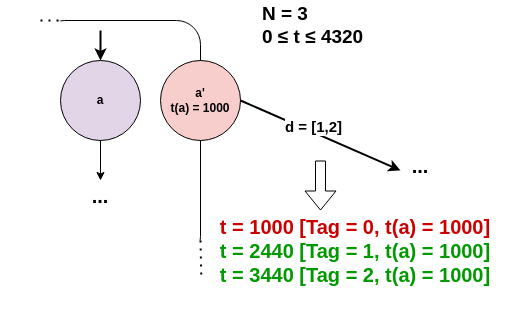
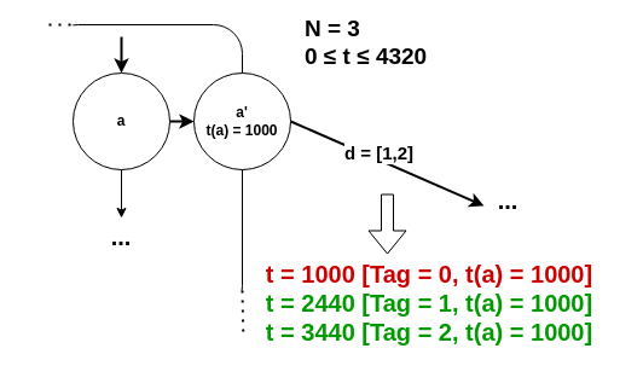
- <mxCell id="18" value="&lt;b style=&quot;font-size: 19px;&quot;&gt;&lt;font style=&quot;font-size: 19px;&quot;&gt;&lt;span style=&quot;font-size: 19px;&quot;&gt;N = 3&amp;nbsp; &amp;nbsp; &amp;nbsp;&lt;/span&gt;&lt;br&gt;&lt;font style=&quot;font-size: 19px;&quot;&gt;0&amp;nbsp;&lt;/font&gt;&lt;/font&gt;&lt;/b&gt;&lt;font style=&quot;font-size: 19px;&quot;&gt;&lt;b&gt;≤&lt;font style=&quot;font-size: 19px;&quot;&gt;&amp;nbsp;t&amp;nbsp;&lt;/font&gt;≤&lt;font style=&quot;font-size: 19px;&quot;&gt;&amp;nbsp;4320&lt;/font&gt;&lt;/b&gt;&lt;/font&gt;" style="text;html=1;strokeColor=none;fillColor=none;align=left;verticalAlign=middle;whiteSpace=wrap;rounded=0;" parent="1" vertex="1"><mxGeometry x="260" y="10" width="260" height="30" as="geometry" /></mxCell>
+ <mxCell id="18" value="&lt;b style=&quot;font-size: 19px;&quot;&gt;&lt;font style=&quot;font-size: 19px;&quot;&gt;&lt;span style=&quot;font-size: 19px;&quot;&gt;N = 3&amp;nbsp; &amp;nbsp; &amp;nbsp;&lt;/span&gt;&lt;br&gt;&lt;font style=&quot;font-size: 19px;&quot;&gt;0&amp;nbsp;&lt;/font&gt;&lt;/font&gt;&lt;/b&gt;&lt;font style=&quot;font-size: 19px;&quot;&gt;&lt;b&gt;≤&lt;font style=&quot;font-size: 19px;&quot;&gt;&amp;nbsp;t&amp;nbsp;&lt;/font&gt;≤&lt;font style=&quot;font-size: 19px;&quot;&gt;&amp;nbsp;4320&lt;/font&gt;&lt;/b&gt;&lt;/font&gt;" style="text;html=1;strokeColor=none;fillColor=none;align=left;verticalAlign=middle;whiteSpace=wrap;rounded=0;" parent="1" vertex="1"><mxGeometry x="250" y="20" width="260" height="30" as="geometry" /></mxCell>
- <mxCell id="11" value="a" style="ellipse;whiteSpace=wrap;html=1;aspect=fixed;fontStyle=1;fillColor=#e1d5e7;" parent="1" vertex="1"><mxGeometry x="60" y="60" width="80" height="80" as="geometry" /></mxCell>
+ <mxCell id="11" value="a" style="ellipse;whiteSpace=wrap;html=1;aspect=fixed;fontStyle=1" parent="1" vertex="1"><mxGeometry x="60" y="60" width="80" height="80" as="geometry" /></mxCell>
+ <mxCell id="7" value="" style="endArrow=classic;html=1;rounded=0;exitX=1;exitY=0.5;exitDx=0;exitDy=0;entryX=0;entryY=0.5;entryDx=0;entryDy=0;strokeWidth=2;" parent="1" source="11" target="3" edge="1"><mxGeometry width="50" height="50" relative="1" as="geometry"><mxPoint x="240" y="40" as="sourcePoint" /><mxPoint x="290" y="-10" as="targetPoint" /></mxGeometry></mxCell>
- <mxCell id="3" value="a'&lt;br&gt;t(a) = 1000" style="ellipse;whiteSpace=wrap;html=1;aspect=fixed;fontStyle=1;fillColor=#f8cecc;" parent="1" vertex="1"><mxGeometry x="160" y="60" width="80" height="80" as="geometry" /></mxCell>
+ <mxCell id="3" value="a'&lt;br&gt;t(a) = 1000" style="ellipse;whiteSpace=wrap;html=1;aspect=fixed;fontStyle=1" parent="1" vertex="1"><mxGeometry x="160" y="60" width="80" height="80" as="geometry" /></mxCell>
